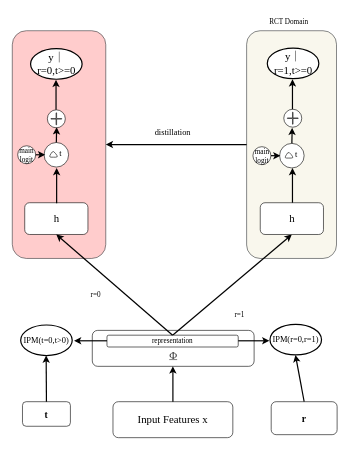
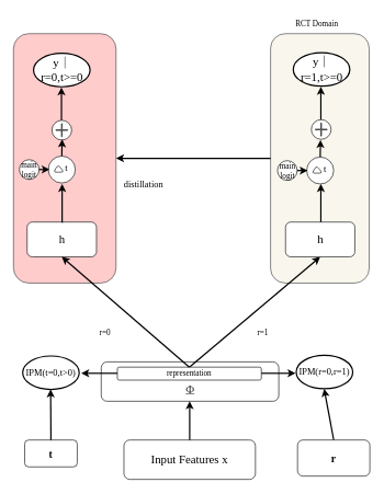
- <mxCell id="35" value="&lt;font style=&quot;font-size: 14px;&quot;&gt;distillation&lt;/font&gt;" style="text;html=1;strokeColor=none;fillColor=none;align=center;verticalAlign=middle;whiteSpace=wrap;rounded=1;labelBackgroundColor=none;fontColor=#000000;fontFamily=Comic Sans MS;" vertex="1" parent="1"><mxGeometry x="257.5" y="205.5" width="60" height="30" as="geometry" /></mxCell>
+ <mxCell id="35" value="&lt;font style=&quot;font-size: 14px;&quot;&gt;distillation&lt;/font&gt;" style="text;html=1;strokeColor=none;fillColor=none;align=center;verticalAlign=middle;whiteSpace=wrap;rounded=1;labelBackgroundColor=none;fontColor=#000000;fontFamily=Comic Sans MS;" vertex="1" parent="1"><mxGeometry x="187.5" y="265.5" width="60" height="30" as="geometry" /></mxCell>
- <mxCell id="43" value="r=0" style="text;html=1;strokeColor=none;fillColor=none;align=center;verticalAlign=middle;whiteSpace=wrap;rounded=0;fontFamily=Comic Sans MS;" vertex="1" parent="1"><mxGeometry x="117" y="475" width="85" height="30" as="geometry" /></mxCell>
+ <mxCell id="43" value="r=0" style="text;html=1;strokeColor=none;fillColor=none;align=center;verticalAlign=middle;whiteSpace=wrap;rounded=0;fontFamily=Comic Sans MS;" vertex="1" parent="1"><mxGeometry x="117" y="490" width="85" height="30" as="geometry" /></mxCell>
- <mxCell id="44" value="r=1" style="text;html=1;strokeColor=none;fillColor=none;align=center;verticalAlign=middle;whiteSpace=wrap;rounded=0;fontFamily=Comic Sans MS;" vertex="1" parent="1"><mxGeometry x="357" y="510" width="85" height="30" as="geometry" /></mxCell>
+ <mxCell id="44" value="r=1" style="text;html=1;strokeColor=none;fillColor=none;align=center;verticalAlign=middle;whiteSpace=wrap;rounded=0;fontFamily=Comic Sans MS;" vertex="1" parent="1"><mxGeometry x="357" y="490" width="85" height="30" as="geometry" /></mxCell>
